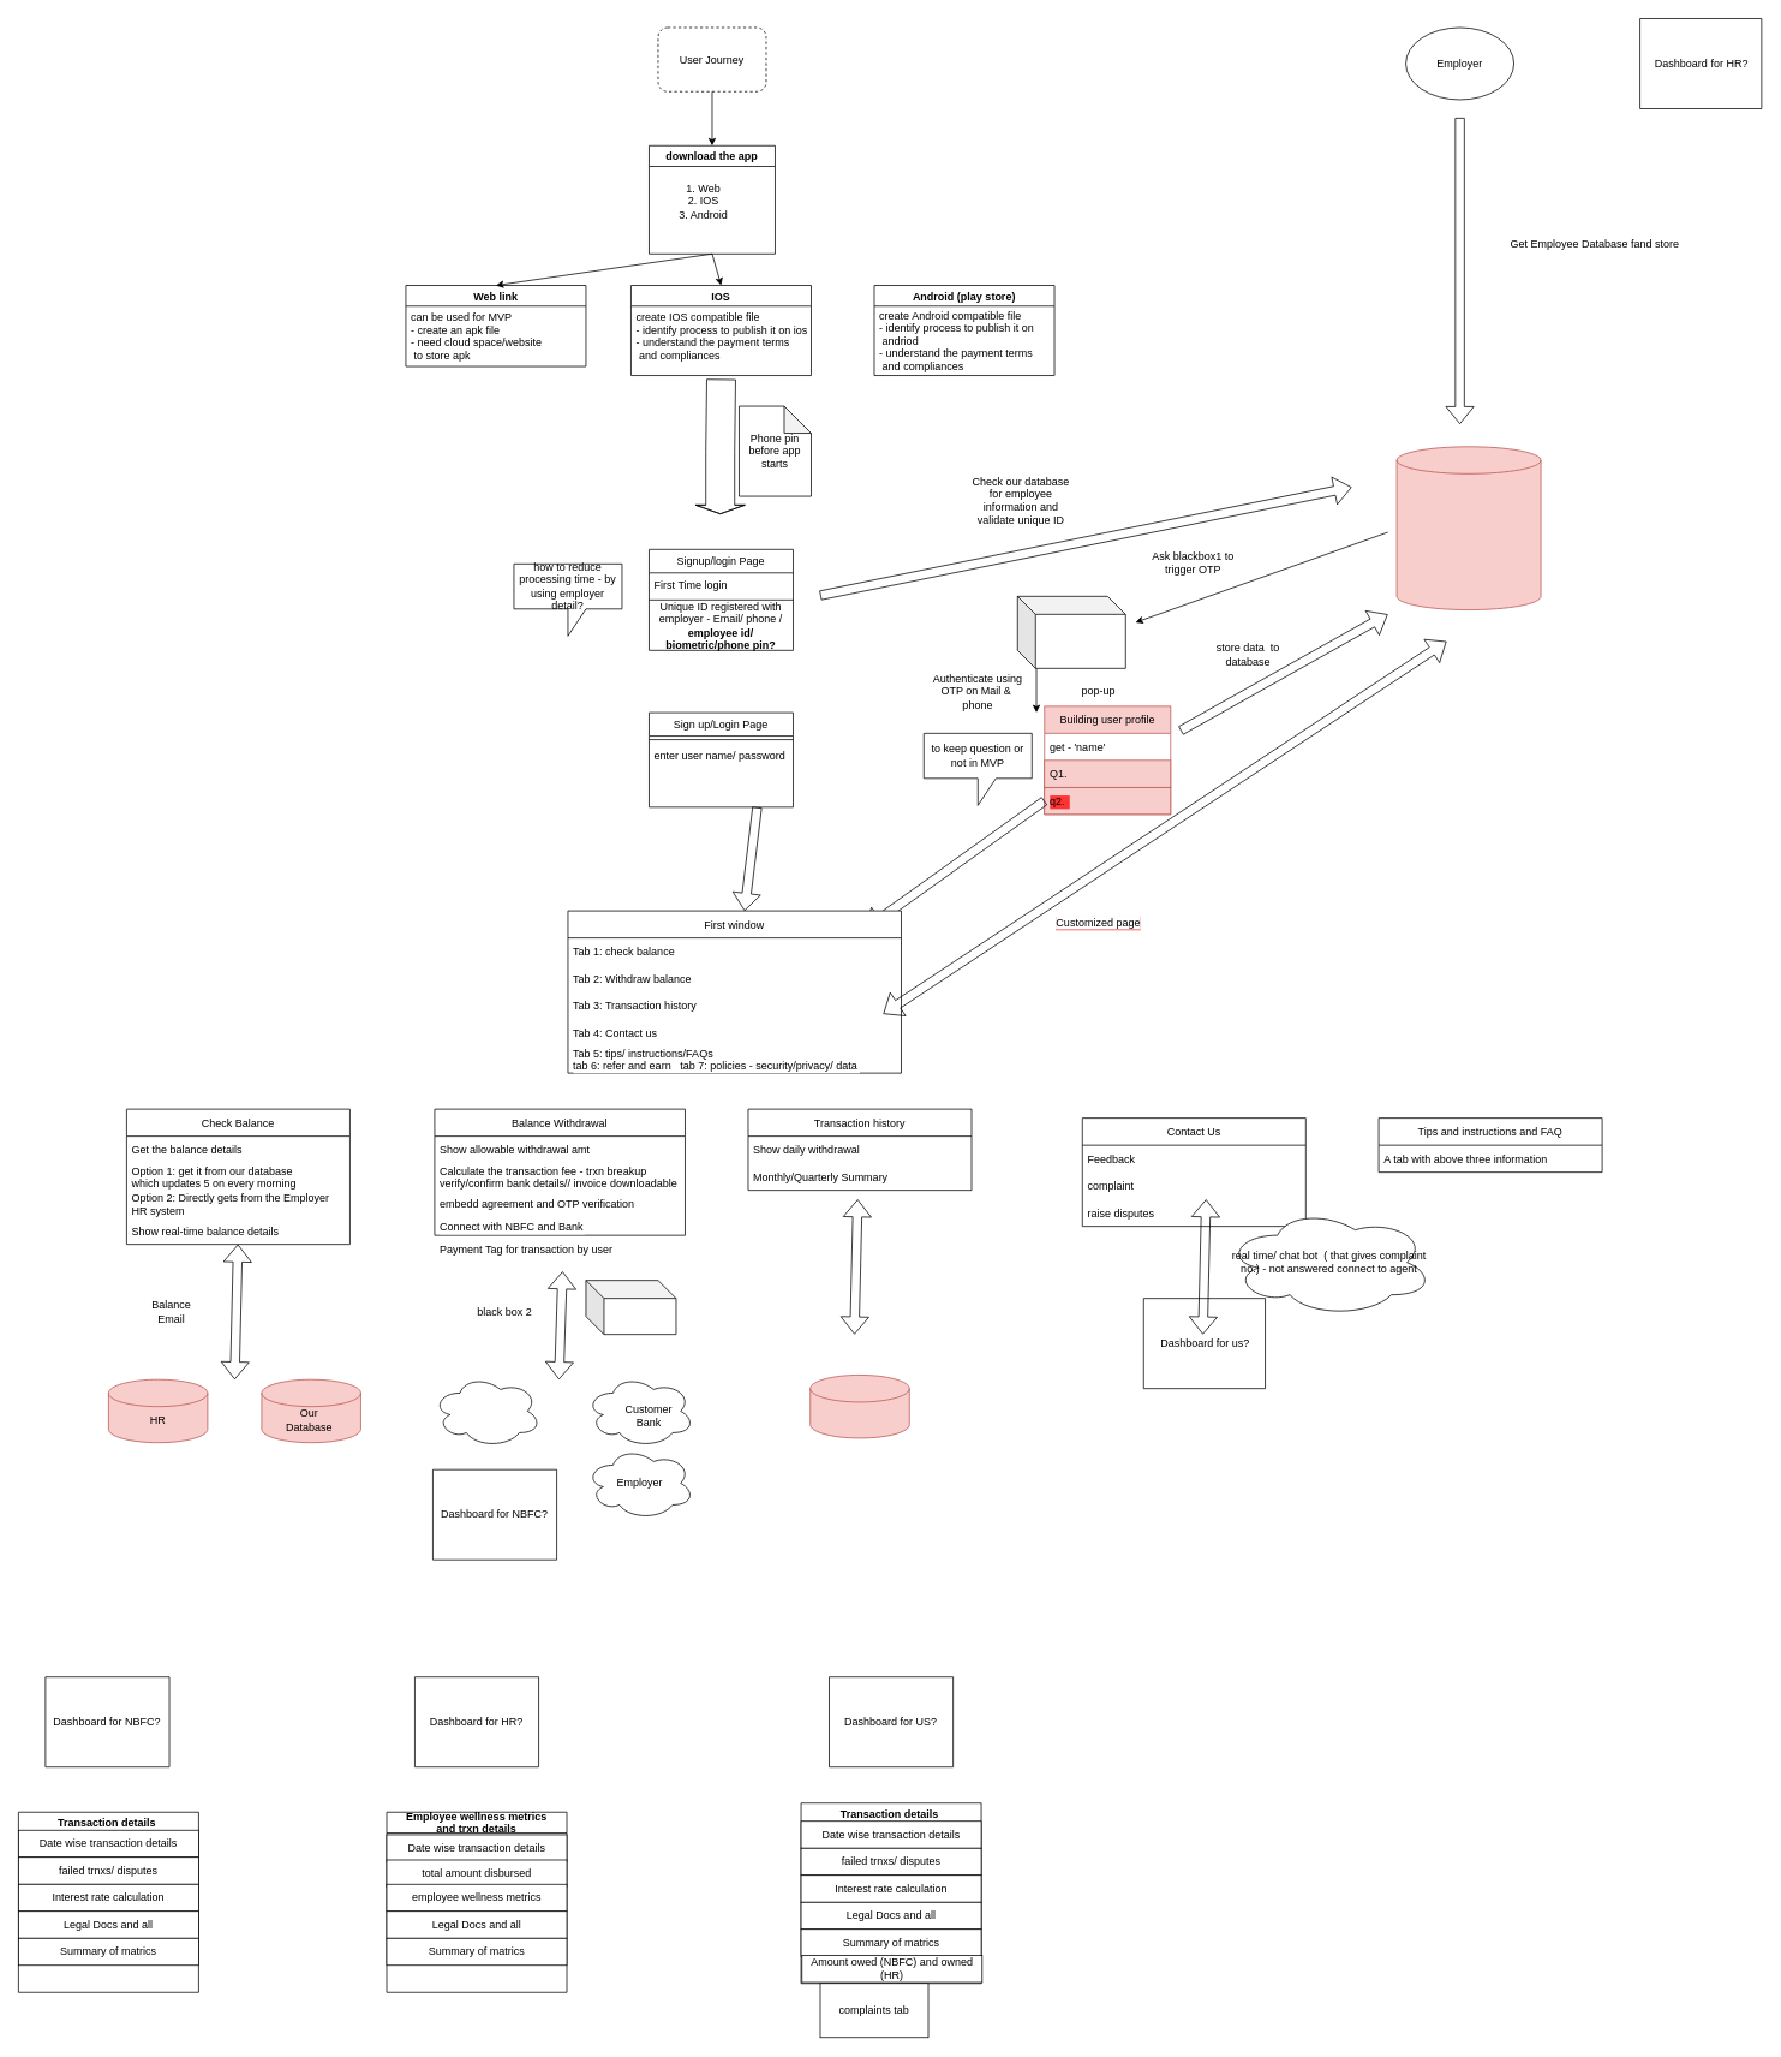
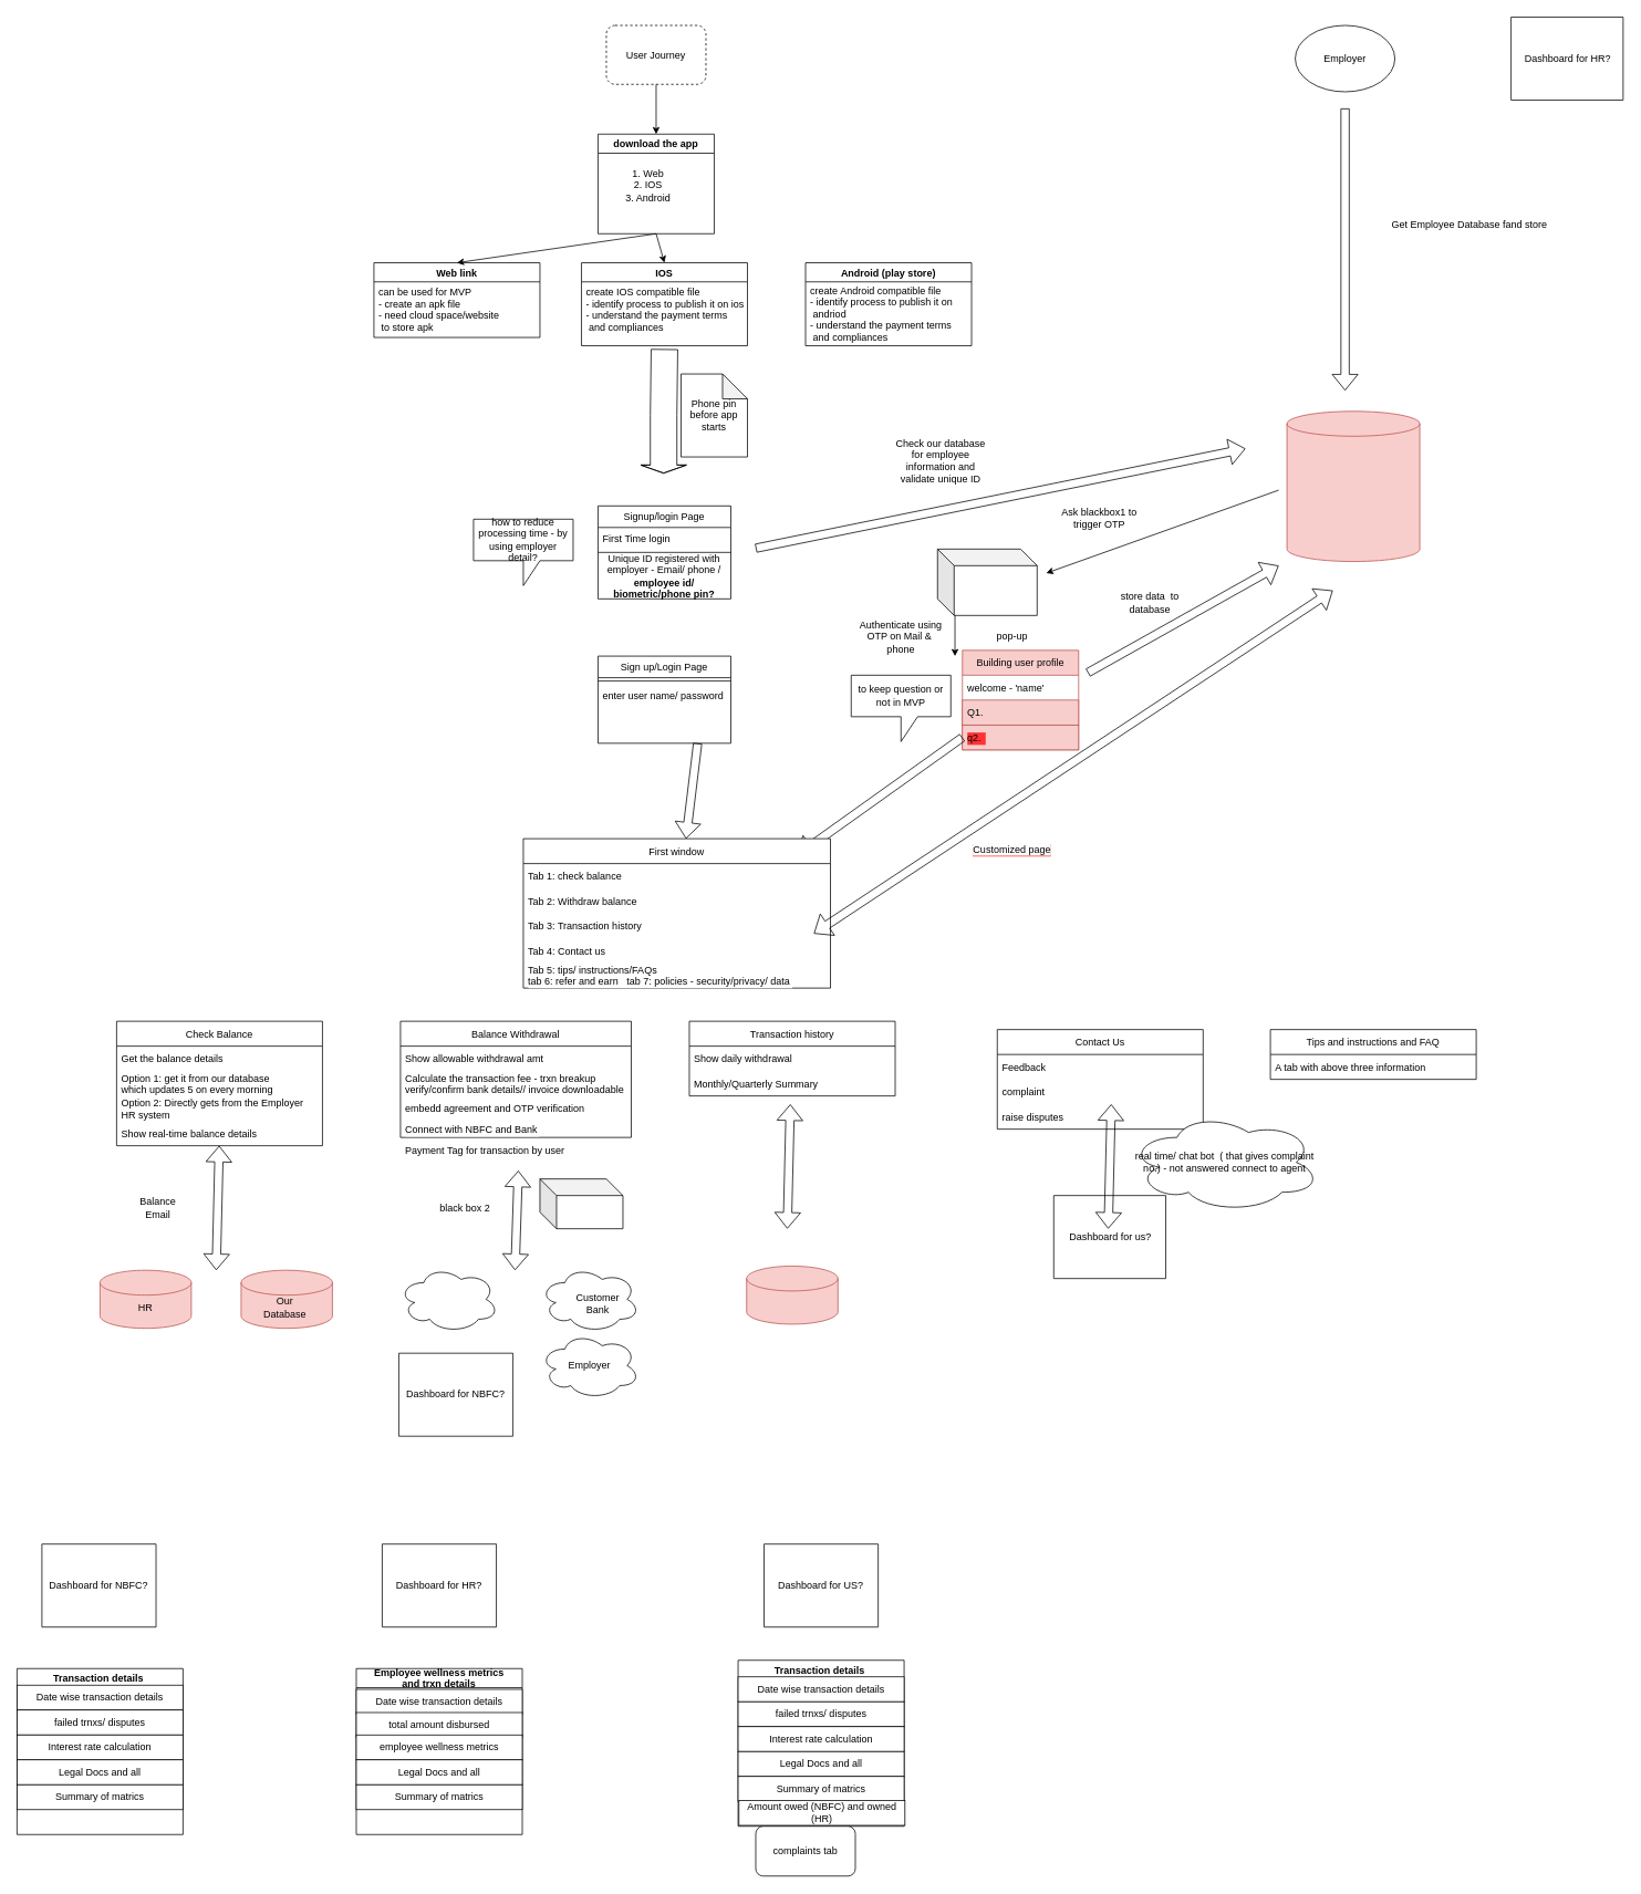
- <mxCell id="24" value="get - 'name'" style="text;strokeColor=none;fillColor=none;align=left;verticalAlign=middle;spacingLeft=4;spacingRight=4;overflow=hidden;points=[[0,0.5],[1,0.5]];portConstraint=eastwest;rotatable=0;" parent="23" vertex="1"><mxGeometry y="30" width="140" height="30" as="geometry" /></mxCell>
+ <mxCell id="24" value="welcome - 'name'" style="text;strokeColor=none;fillColor=none;align=left;verticalAlign=middle;spacingLeft=4;spacingRight=4;overflow=hidden;points=[[0,0.5],[1,0.5]];portConstraint=eastwest;rotatable=0;" parent="23" vertex="1"><mxGeometry y="30" width="140" height="30" as="geometry" /></mxCell>
- <mxCell id="121" value="complaints tab" style="rounded=0;whiteSpace=wrap;html=1;" vertex="1" parent="1"><mxGeometry x="910" y="2200" width="120" height="60" as="geometry" /></mxCell>
+ <mxCell id="121" value="complaints tab" style="whiteSpace=wrap;html=1;rounded=1;" vertex="1" parent="1"><mxGeometry x="910" y="2200" width="120" height="60" as="geometry" /></mxCell>
